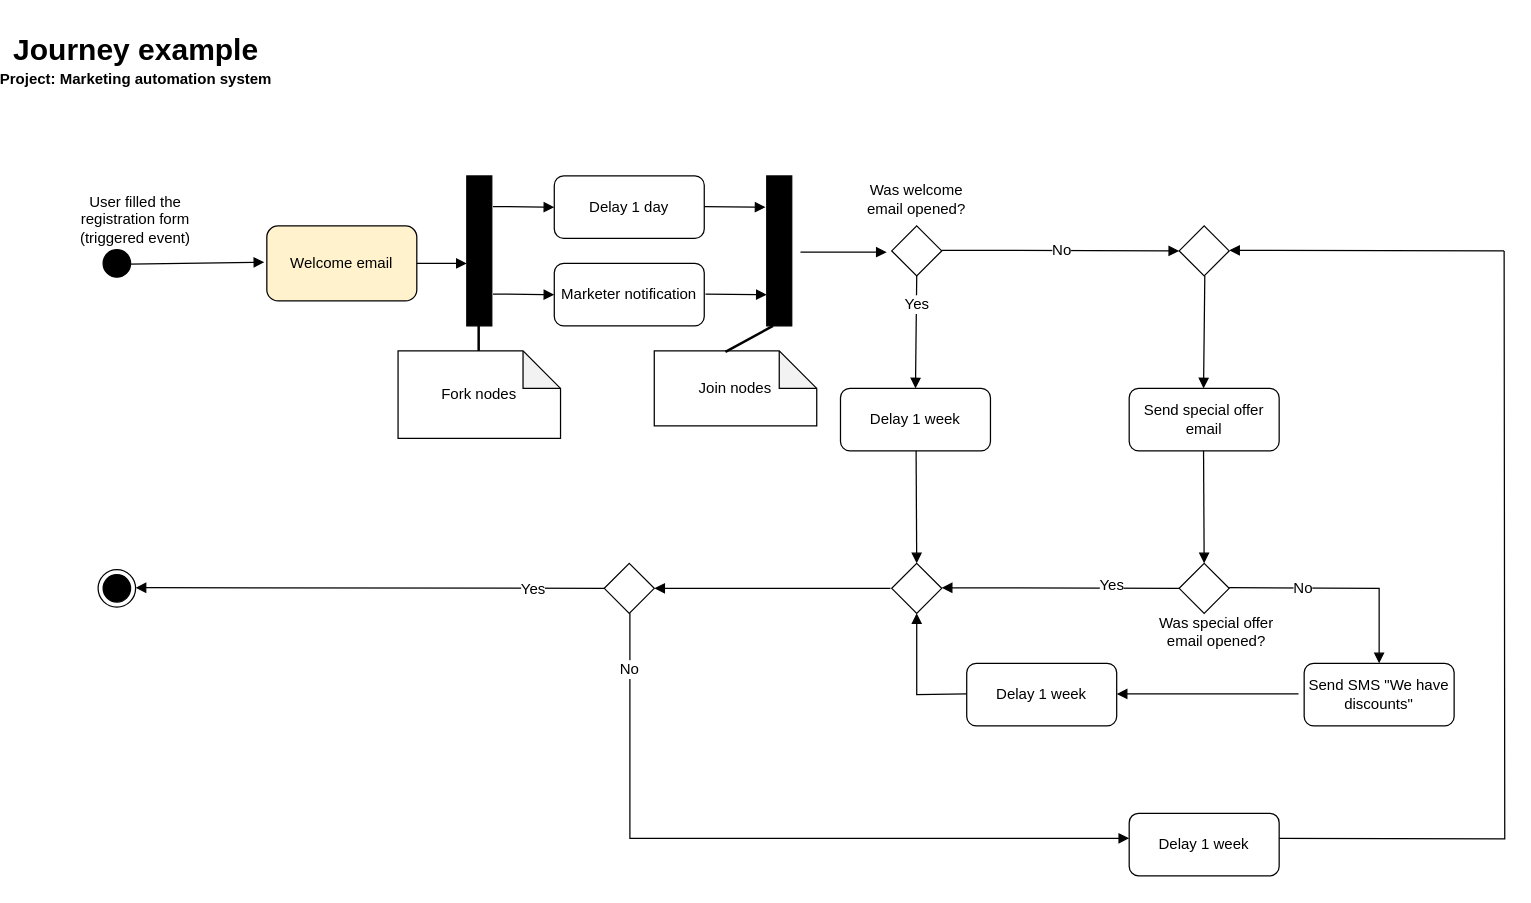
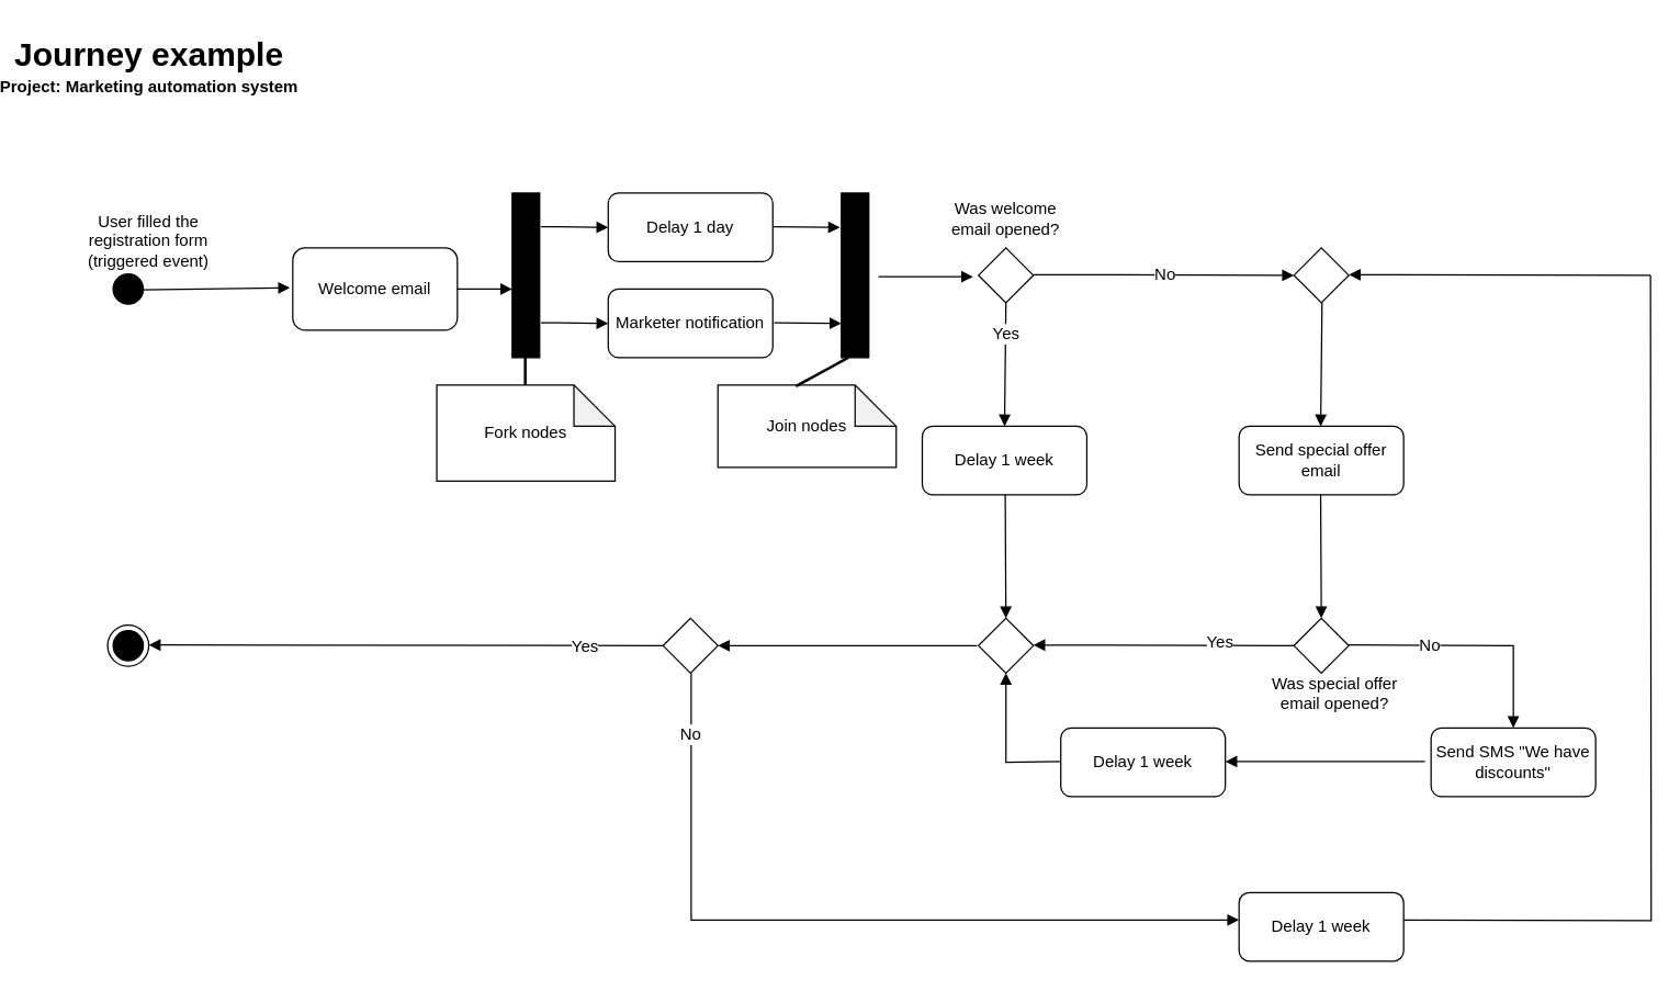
- <mxCell id="5" value="Welcome email" style="rounded=1;whiteSpace=wrap;html=1;fillColor=#fff2cc;" vertex="1" parent="1"><mxGeometry x="190" y="180" width="120" height="60" as="geometry" /></mxCell>
+ <mxCell id="5" value="Welcome email" style="rounded=1;whiteSpace=wrap;html=1;" vertex="1" parent="1"><mxGeometry x="190" y="180" width="120" height="60" as="geometry" /></mxCell>
